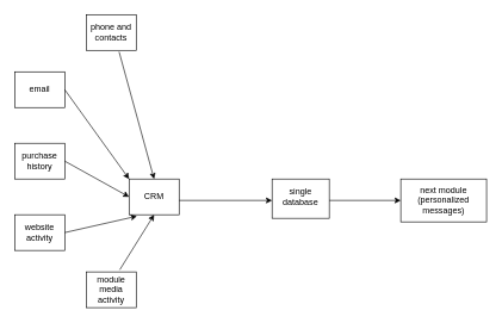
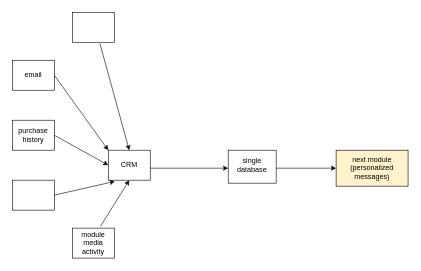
- <mxCell id="9" value="phone and contacts" style="text;html=1;align=center;verticalAlign=middle;whiteSpace=wrap;rounded=0;" vertex="1" parent="1"><mxGeometry x="125" y="30" width="60" height="30" as="geometry" /></mxCell>
- <mxCell id="23" value="next module&lt;div&gt;(personalized messages)&lt;/div&gt;" style="rounded=0;whiteSpace=wrap;html=1;" vertex="1" parent="1"><mxGeometry x="560" y="250" width="120" height="60" as="geometry" /></mxCell>
+ <mxCell id="23" value="next module&lt;div&gt;(personalized messages)&lt;/div&gt;" style="rounded=0;whiteSpace=wrap;html=1;fillColor=#fff2cc;" vertex="1" parent="1"><mxGeometry x="560" y="250" width="120" height="60" as="geometry" /></mxCell>
- <mxCell id="12" value="website activity" style="text;html=1;align=center;verticalAlign=middle;whiteSpace=wrap;rounded=0;" vertex="1" parent="1"><mxGeometry x="25" y="310" width="60" height="30" as="geometry" /></mxCell>
